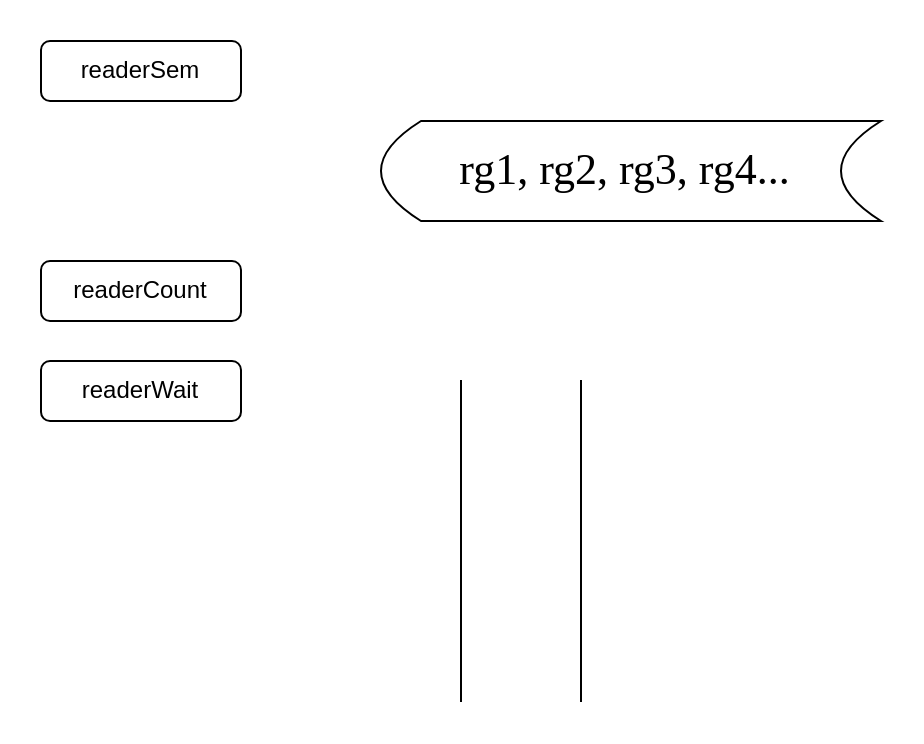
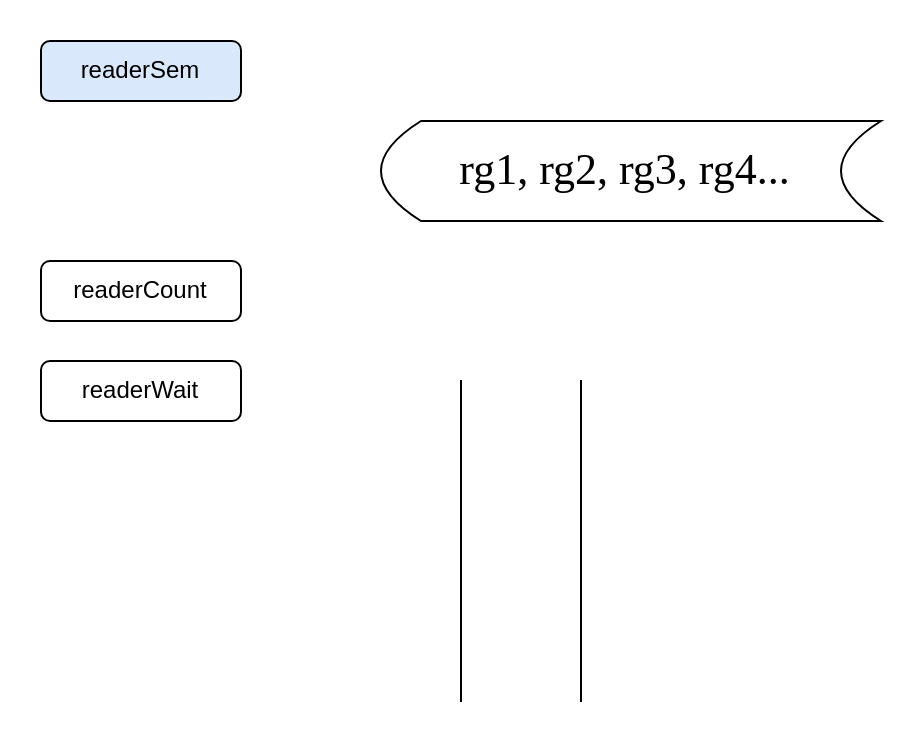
- <mxCell id="2" value="readerSem" style="rounded=1;whiteSpace=wrap;html=1;flipV=0;" vertex="1" parent="1"><mxGeometry x="20" y="20" width="100" height="30" as="geometry" /></mxCell>
+ <mxCell id="2" value="readerSem" style="rounded=1;whiteSpace=wrap;html=1;flipV=0;fillColor=#dae8fc;" vertex="1" parent="1"><mxGeometry x="20" y="20" width="100" height="30" as="geometry" /></mxCell>
